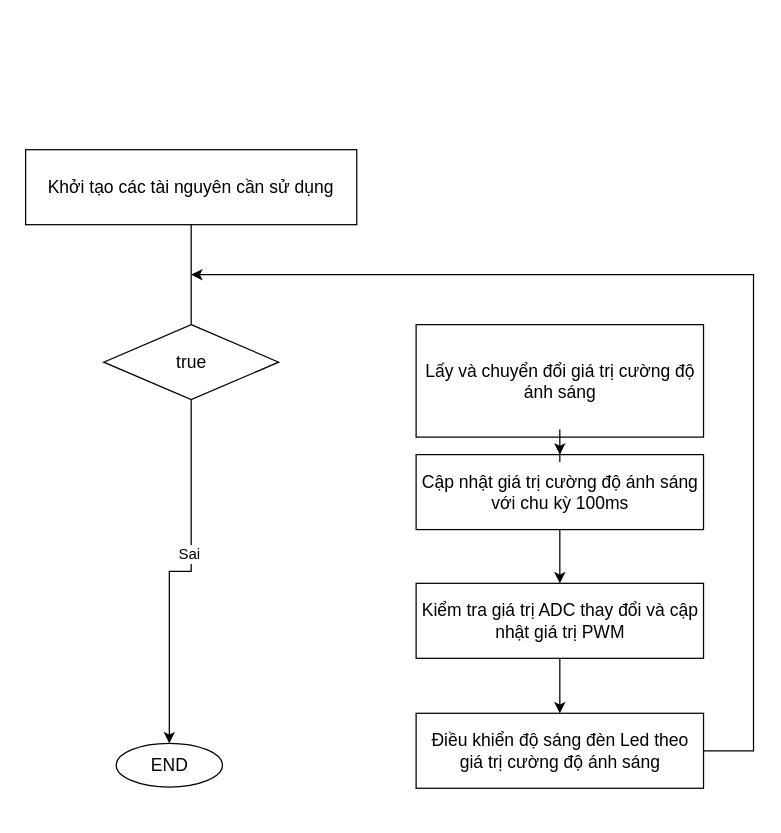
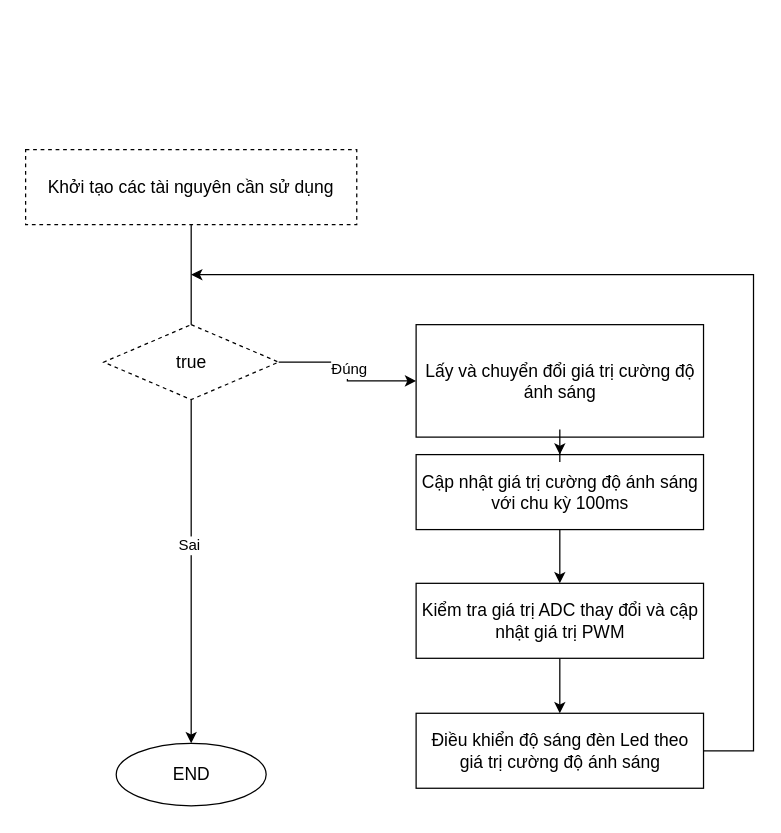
- <mxCell id="3" value="&lt;font style=&quot;font-size: 14px;&quot;&gt;Khởi tạo các tài nguyên cần sử dụng&lt;/font&gt;" style="rounded=0;whiteSpace=wrap;html=1;" parent="2" vertex="1"><mxGeometry y="99" width="265" height="60" as="geometry" /></mxCell>
+ <mxCell id="3" value="&lt;font style=&quot;font-size: 14px;&quot;&gt;Khởi tạo các tài nguyên cần sử dụng&lt;/font&gt;" style="rounded=0;whiteSpace=wrap;html=1;dashed=1;" parent="2" vertex="1"><mxGeometry y="99" width="265" height="60" as="geometry" /></mxCell>
- <mxCell id="4" value="&lt;font style=&quot;font-size: 14px;&quot;&gt;true&lt;/font&gt;" style="rhombus;whiteSpace=wrap;html=1;" parent="2" vertex="1"><mxGeometry x="62.5" y="239" width="140" height="60" as="geometry" /></mxCell>
+ <mxCell id="4" value="&lt;font style=&quot;font-size: 14px;&quot;&gt;true&lt;/font&gt;" style="rhombus;whiteSpace=wrap;html=1;dashed=1;" parent="2" vertex="1"><mxGeometry x="62.5" y="239" width="140" height="60" as="geometry" /></mxCell>
+ <mxCell id="10" value="" style="edgeStyle=orthogonalEdgeStyle;rounded=0;orthogonalLoop=1;jettySize=auto;html=1;" parent="2" source="4" target="9" edge="1"><mxGeometry relative="1" as="geometry" /></mxCell>
+ <mxCell id="11" value="&lt;font style=&quot;font-size: 12px;&quot;&gt;Đúng&lt;/font&gt;" style="edgeLabel;html=1;align=center;verticalAlign=middle;resizable=0;points=[];" parent="10" vertex="1" connectable="0"><mxGeometry x="-0.033" y="1" relative="1" as="geometry"><mxPoint as="offset" /></mxGeometry></mxCell>
- <mxCell id="6" value="&lt;font style=&quot;font-size: 14px;&quot;&gt;END&lt;/font&gt;" style="ellipse;whiteSpace=wrap;html=1;" parent="2" vertex="1"><mxGeometry x="72.5" y="574" width="85" height="35" as="geometry" /></mxCell>
+ <mxCell id="6" value="&lt;font style=&quot;font-size: 14px;&quot;&gt;END&lt;/font&gt;" style="ellipse;whiteSpace=wrap;html=1;" parent="2" vertex="1"><mxGeometry x="72.5" y="574" width="120" height="50" as="geometry" /></mxCell>
